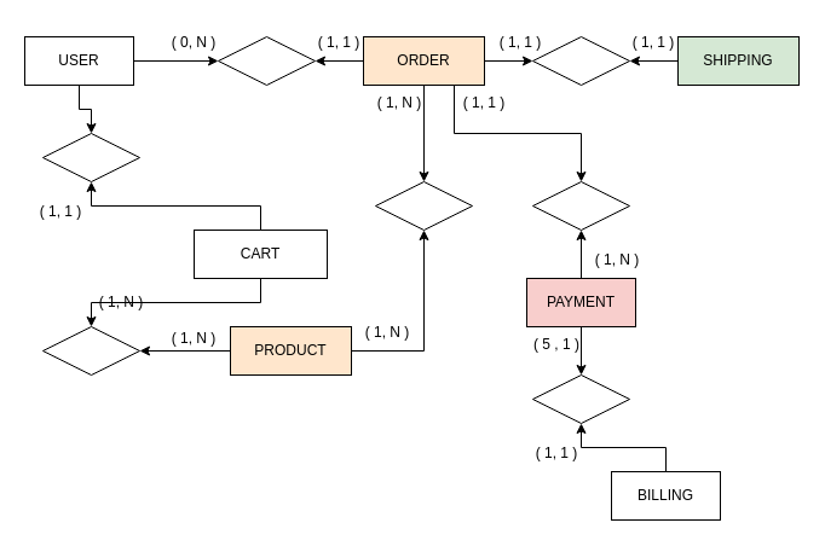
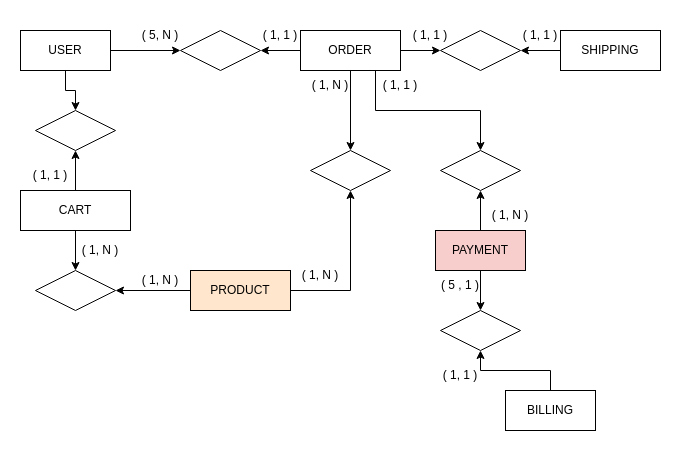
- <mxCell id="30" value="( 0, N )" style="text;html=1;strokeColor=none;fillColor=none;align=center;verticalAlign=middle;whiteSpace=wrap;rounded=0;" parent="1" vertex="1"><mxGeometry x="130" y="20" width="60" height="30" as="geometry" /></mxCell>
+ <mxCell id="30" value="( 5, N )" style="text;html=1;strokeColor=none;fillColor=none;align=center;verticalAlign=middle;whiteSpace=wrap;rounded=0;" parent="1" vertex="1"><mxGeometry x="130" y="20" width="60" height="30" as="geometry" /></mxCell>
- <mxCell id="10" value="ORDER" style="rounded=0;whiteSpace=wrap;html=1;fillColor=#ffe6cc;" parent="1" vertex="1"><mxGeometry x="300" y="30" width="100" height="40" as="geometry" /></mxCell>
+ <mxCell id="10" value="ORDER" style="rounded=0;whiteSpace=wrap;html=1;" parent="1" vertex="1"><mxGeometry x="300" y="30" width="100" height="40" as="geometry" /></mxCell>
- <mxCell id="21" value="SHIPPING" style="rounded=0;whiteSpace=wrap;html=1;fillColor=#d5e8d4;" parent="1" vertex="1"><mxGeometry x="560" y="30" width="100" height="40" as="geometry" /></mxCell>
+ <mxCell id="21" value="SHIPPING" style="rounded=0;whiteSpace=wrap;html=1;" parent="1" vertex="1"><mxGeometry x="560" y="30" width="100" height="40" as="geometry" /></mxCell>
- <mxCell id="14" value="CART" style="rounded=0;whiteSpace=wrap;html=1;" parent="1" vertex="1"><mxGeometry x="160" y="190" width="110" height="40" as="geometry" /></mxCell>
+ <mxCell id="14" value="CART" style="rounded=0;whiteSpace=wrap;html=1;" parent="1" vertex="1"><mxGeometry x="20" y="190" width="110" height="40" as="geometry" /></mxCell>
